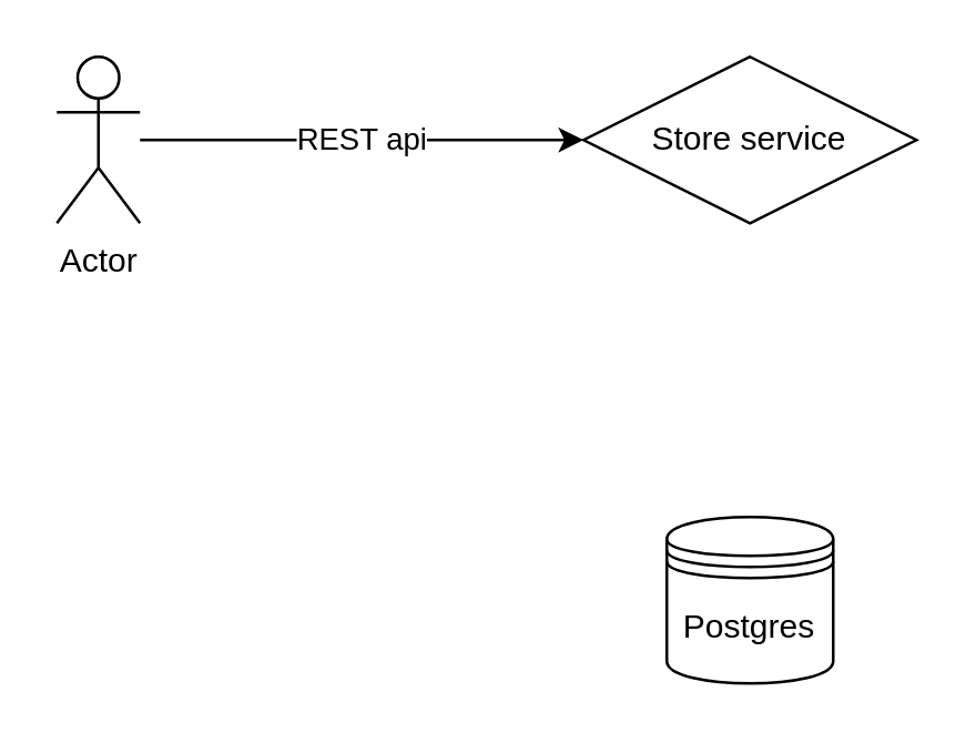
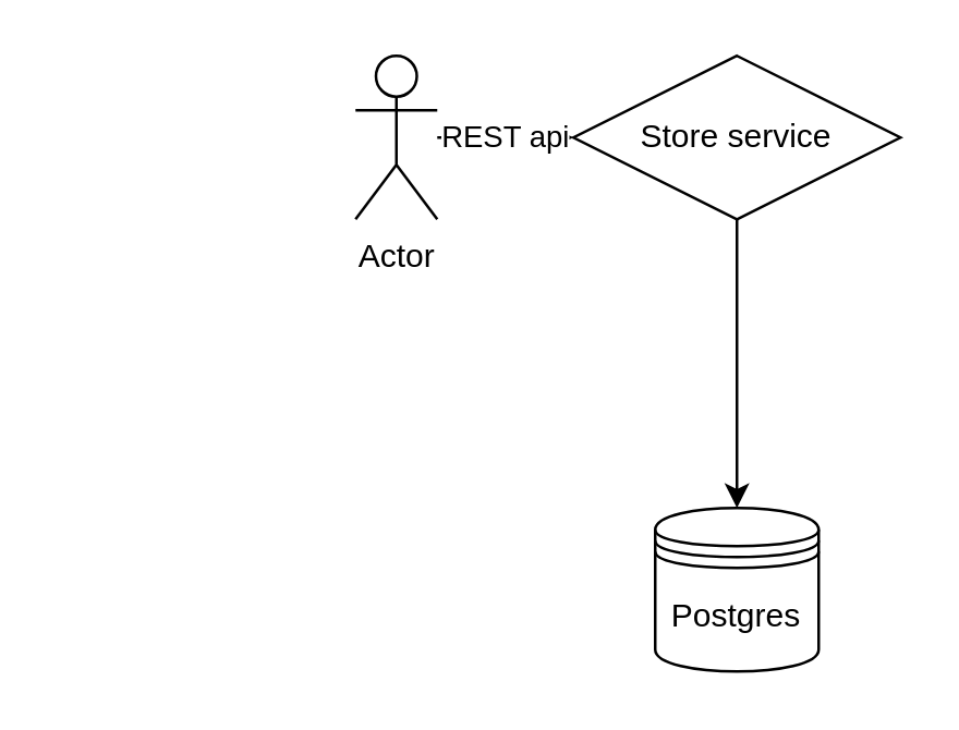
- <mxCell id="3" value="Actor" style="shape=umlActor;verticalLabelPosition=bottom;labelBackgroundColor=#ffffff;verticalAlign=top;html=1;outlineConnect=0;" vertex="1" parent="1"><mxGeometry x="20" y="20" width="30" height="60" as="geometry" /></mxCell>
+ <mxCell id="3" value="Actor" style="shape=umlActor;verticalLabelPosition=bottom;labelBackgroundColor=#ffffff;verticalAlign=top;html=1;outlineConnect=0;" vertex="1" parent="1"><mxGeometry x="130" y="20" width="30" height="60" as="geometry" /></mxCell>
+ <mxCell id="5" value="" style="edgeStyle=orthogonalEdgeStyle;rounded=0;orthogonalLoop=1;jettySize=auto;html=1;entryX=0.5;entryY=0;entryDx=0;entryDy=0;" edge="1" parent="1" source="6" target="4"><mxGeometry relative="1" as="geometry"><mxPoint x="270" y="160" as="targetPoint" /></mxGeometry></mxCell>
